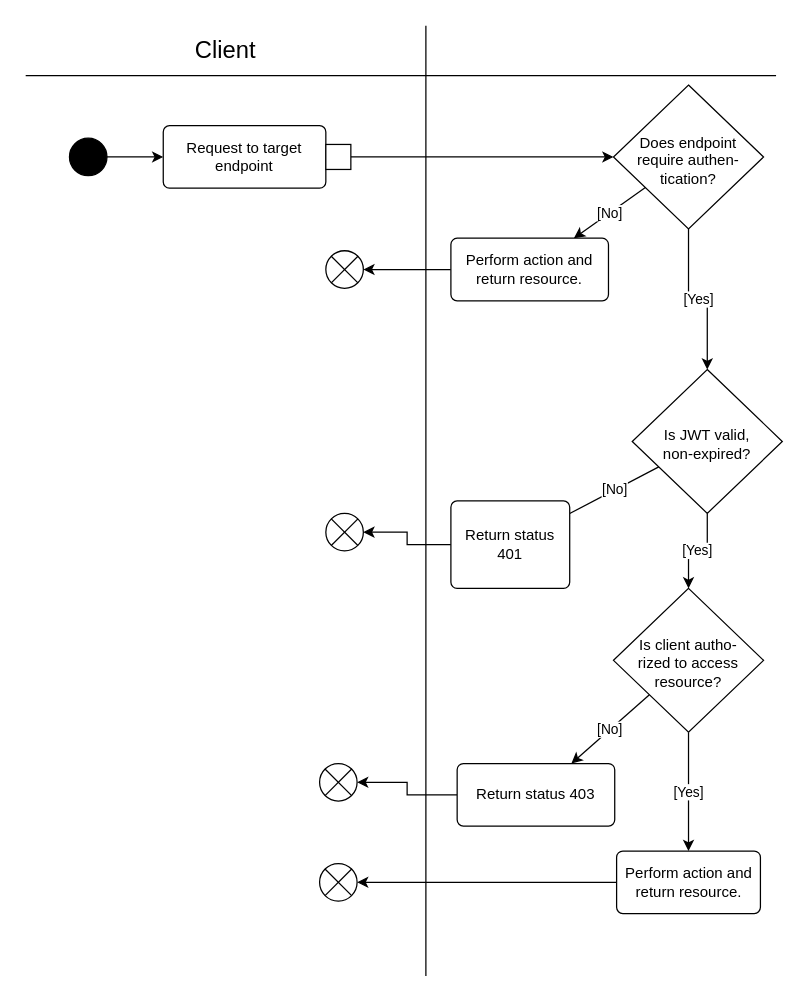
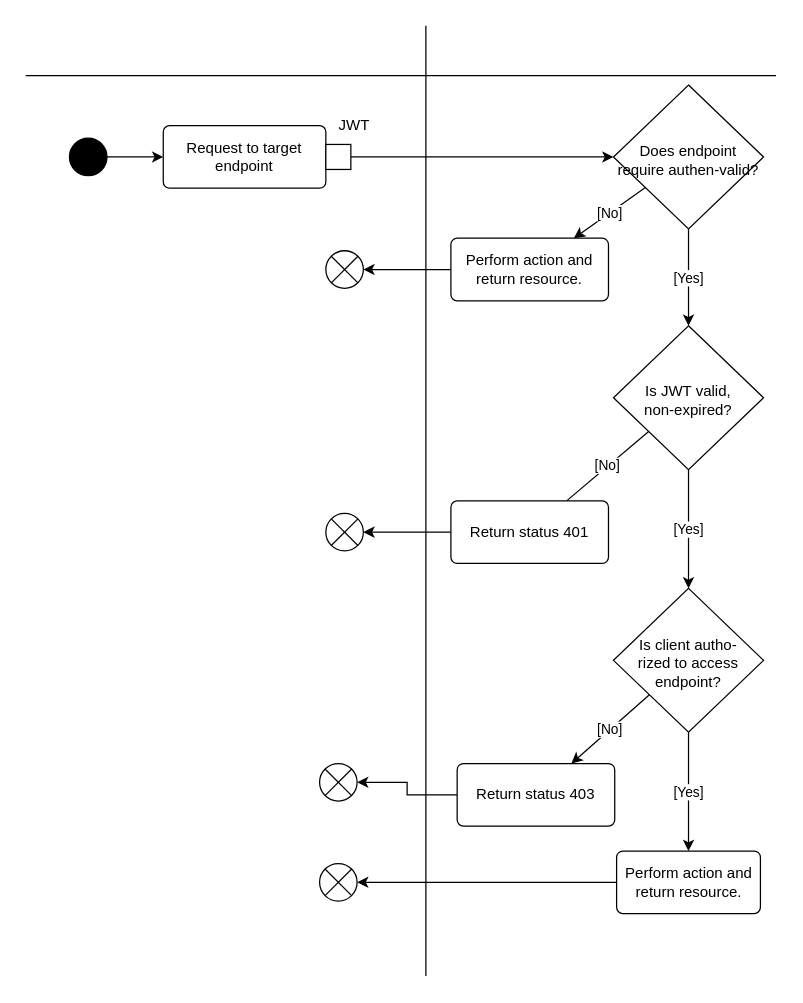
- <mxCell id="4" value="Client" style="text;html=1;align=center;verticalAlign=middle;whiteSpace=wrap;rounded=0;fontStyle=0;fontSize=19;" vertex="1" parent="1"><mxGeometry x="150" y="20" width="60" height="40" as="geometry" /></mxCell>
+ <mxCell id="10" value="JWT" style="text;html=1;align=center;verticalAlign=middle;whiteSpace=wrap;rounded=0;" vertex="1" parent="1"><mxGeometry x="260" y="85" width="46" height="30" as="geometry" /></mxCell>
- <mxCell id="13" value="&lt;div&gt;Does endpoint&lt;/div&gt;&lt;div&gt;require authen-tication?&lt;/div&gt;" style="rhombus;whiteSpace=wrap;html=1;spacingTop=5;" vertex="1" parent="1"><mxGeometry x="490" y="67.5" width="120" height="115" as="geometry" /></mxCell>
+ <mxCell id="13" value="&lt;div&gt;Does endpoint&lt;/div&gt;&lt;div&gt;require authen-valid?&lt;/div&gt;" style="rhombus;whiteSpace=wrap;html=1;spacingTop=5;" vertex="1" parent="1"><mxGeometry x="490" y="67.5" width="120" height="115" as="geometry" /></mxCell>
- <mxCell id="21" value="&lt;div&gt;Is JWT valid,&lt;/div&gt;&lt;div&gt;non-expired?&lt;/div&gt;" style="rhombus;whiteSpace=wrap;html=1;spacingTop=5;" vertex="1" parent="1"><mxGeometry x="505" y="295" width="120" height="115" as="geometry" /></mxCell>
+ <mxCell id="21" value="&lt;div&gt;Is JWT valid,&lt;/div&gt;&lt;div&gt;non-expired?&lt;/div&gt;" style="rhombus;whiteSpace=wrap;html=1;spacingTop=5;" vertex="1" parent="1"><mxGeometry x="490" y="260" width="120" height="115" as="geometry" /></mxCell>
- <mxCell id="23" value="Return status 401" style="html=1;align=center;verticalAlign=middle;rounded=1;absoluteArcSize=1;arcSize=10;dashed=0;whiteSpace=wrap;" vertex="1" parent="1"><mxGeometry x="360" y="400" width="95" height="70" as="geometry" /></mxCell>
+ <mxCell id="23" value="Return status 401" style="html=1;align=center;verticalAlign=middle;rounded=1;absoluteArcSize=1;arcSize=10;dashed=0;whiteSpace=wrap;" vertex="1" parent="1"><mxGeometry x="360" y="400" width="126" height="50" as="geometry" /></mxCell>
- <mxCell id="26" value="&lt;div&gt;Is client autho-&lt;/div&gt;&lt;div&gt;rized to access&lt;/div&gt;&lt;div&gt;resource?&lt;/div&gt;" style="rhombus;whiteSpace=wrap;html=1;spacingTop=5;" vertex="1" parent="1"><mxGeometry x="490" y="470" width="120" height="115" as="geometry" /></mxCell>
+ <mxCell id="26" value="&lt;div&gt;Is client autho-&lt;/div&gt;&lt;div&gt;rized to access&lt;/div&gt;&lt;div&gt;endpoint?&lt;/div&gt;" style="rhombus;whiteSpace=wrap;html=1;spacingTop=5;" vertex="1" parent="1"><mxGeometry x="490" y="470" width="120" height="115" as="geometry" /></mxCell>
